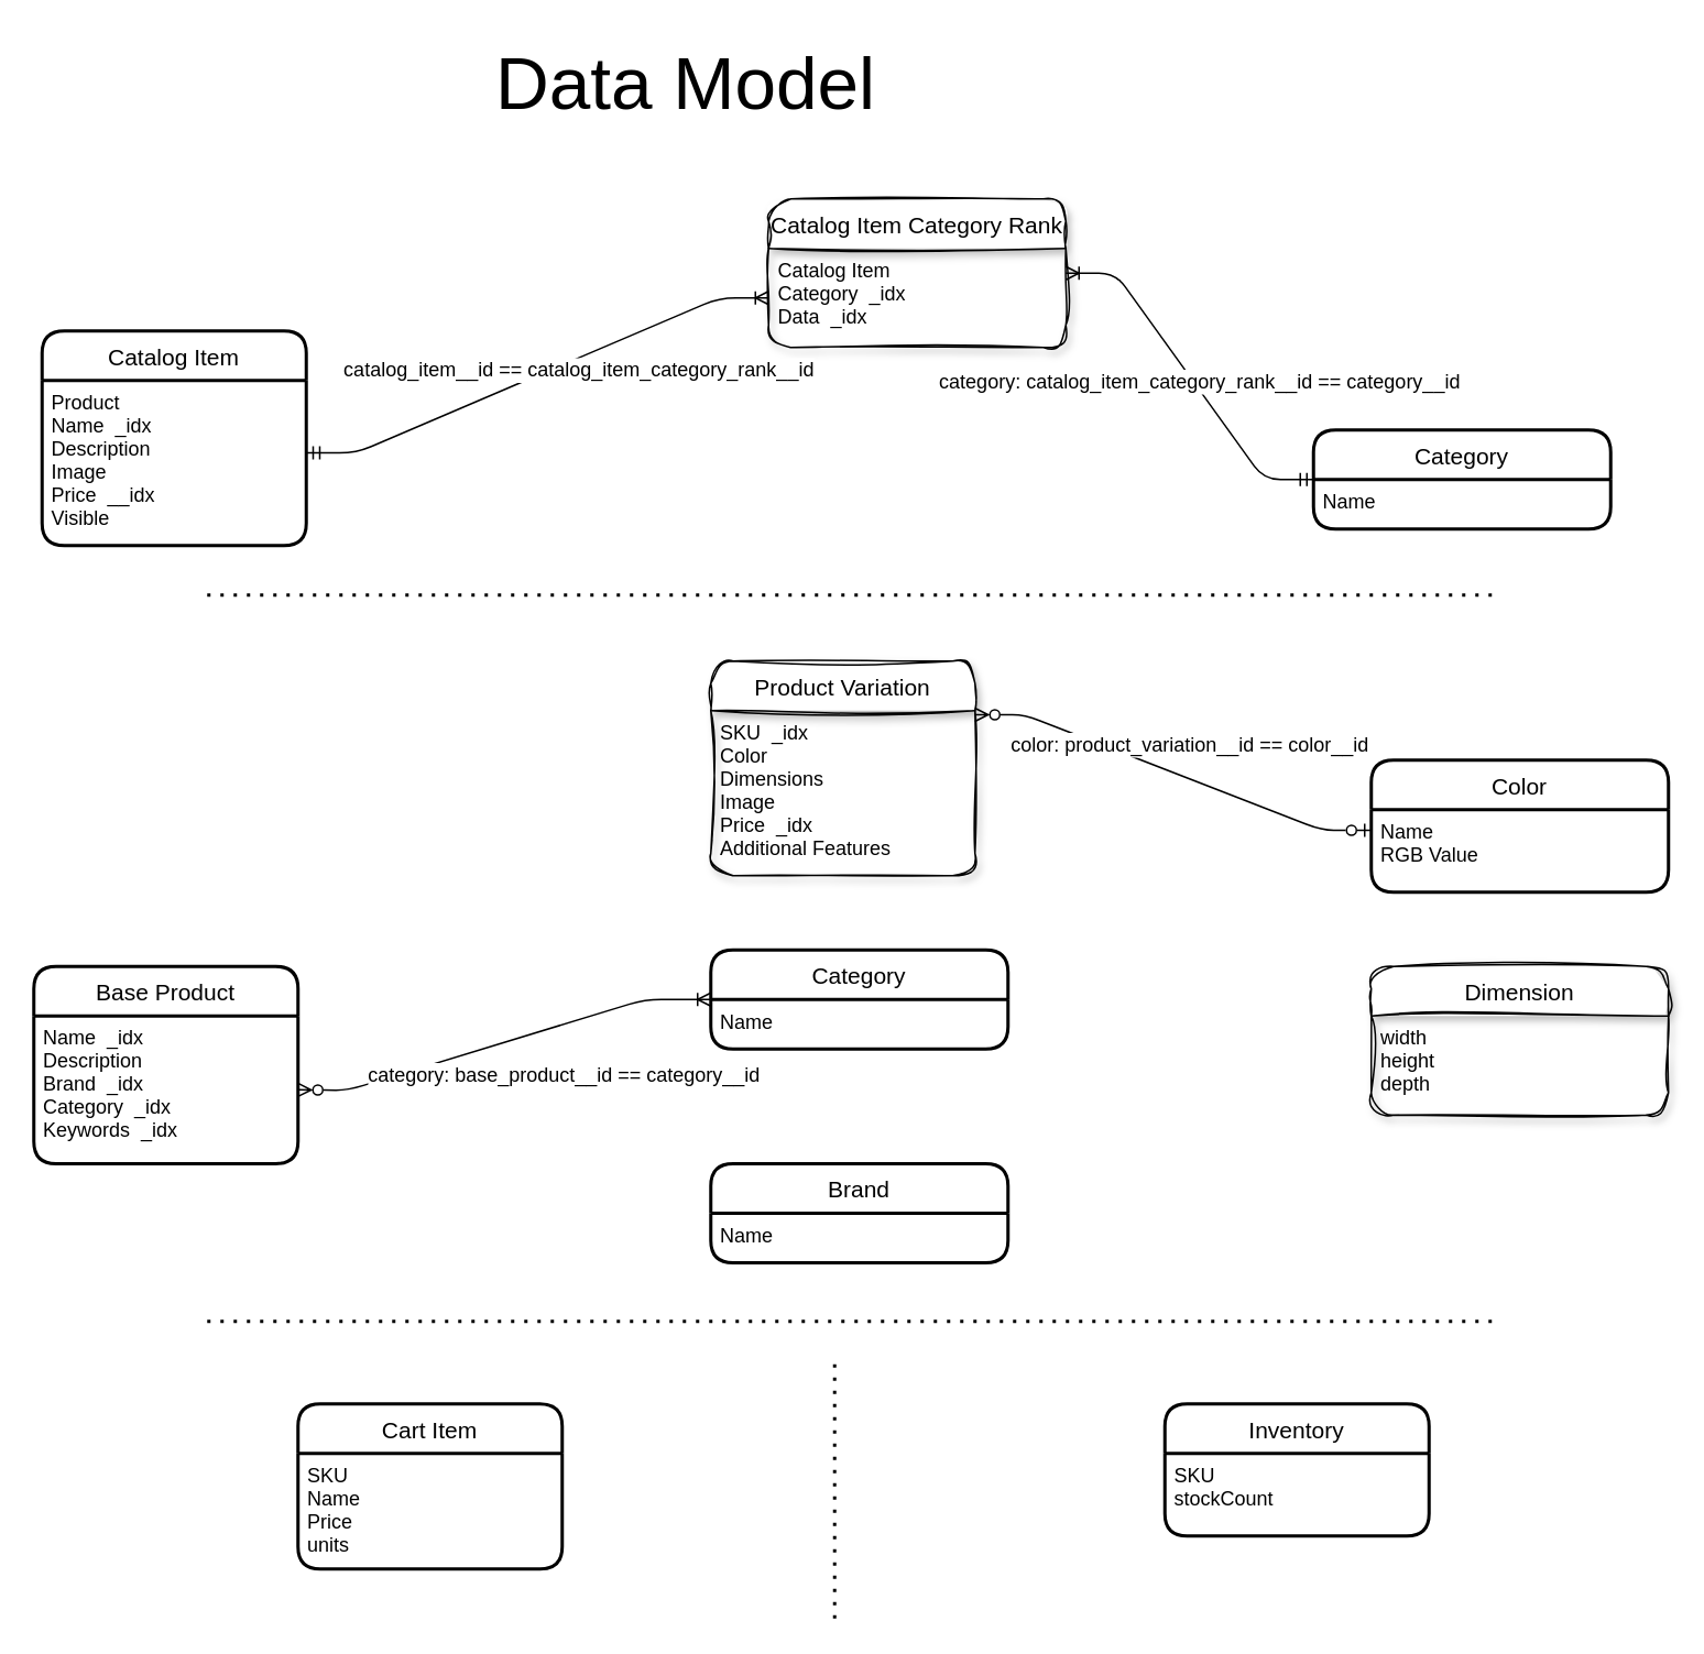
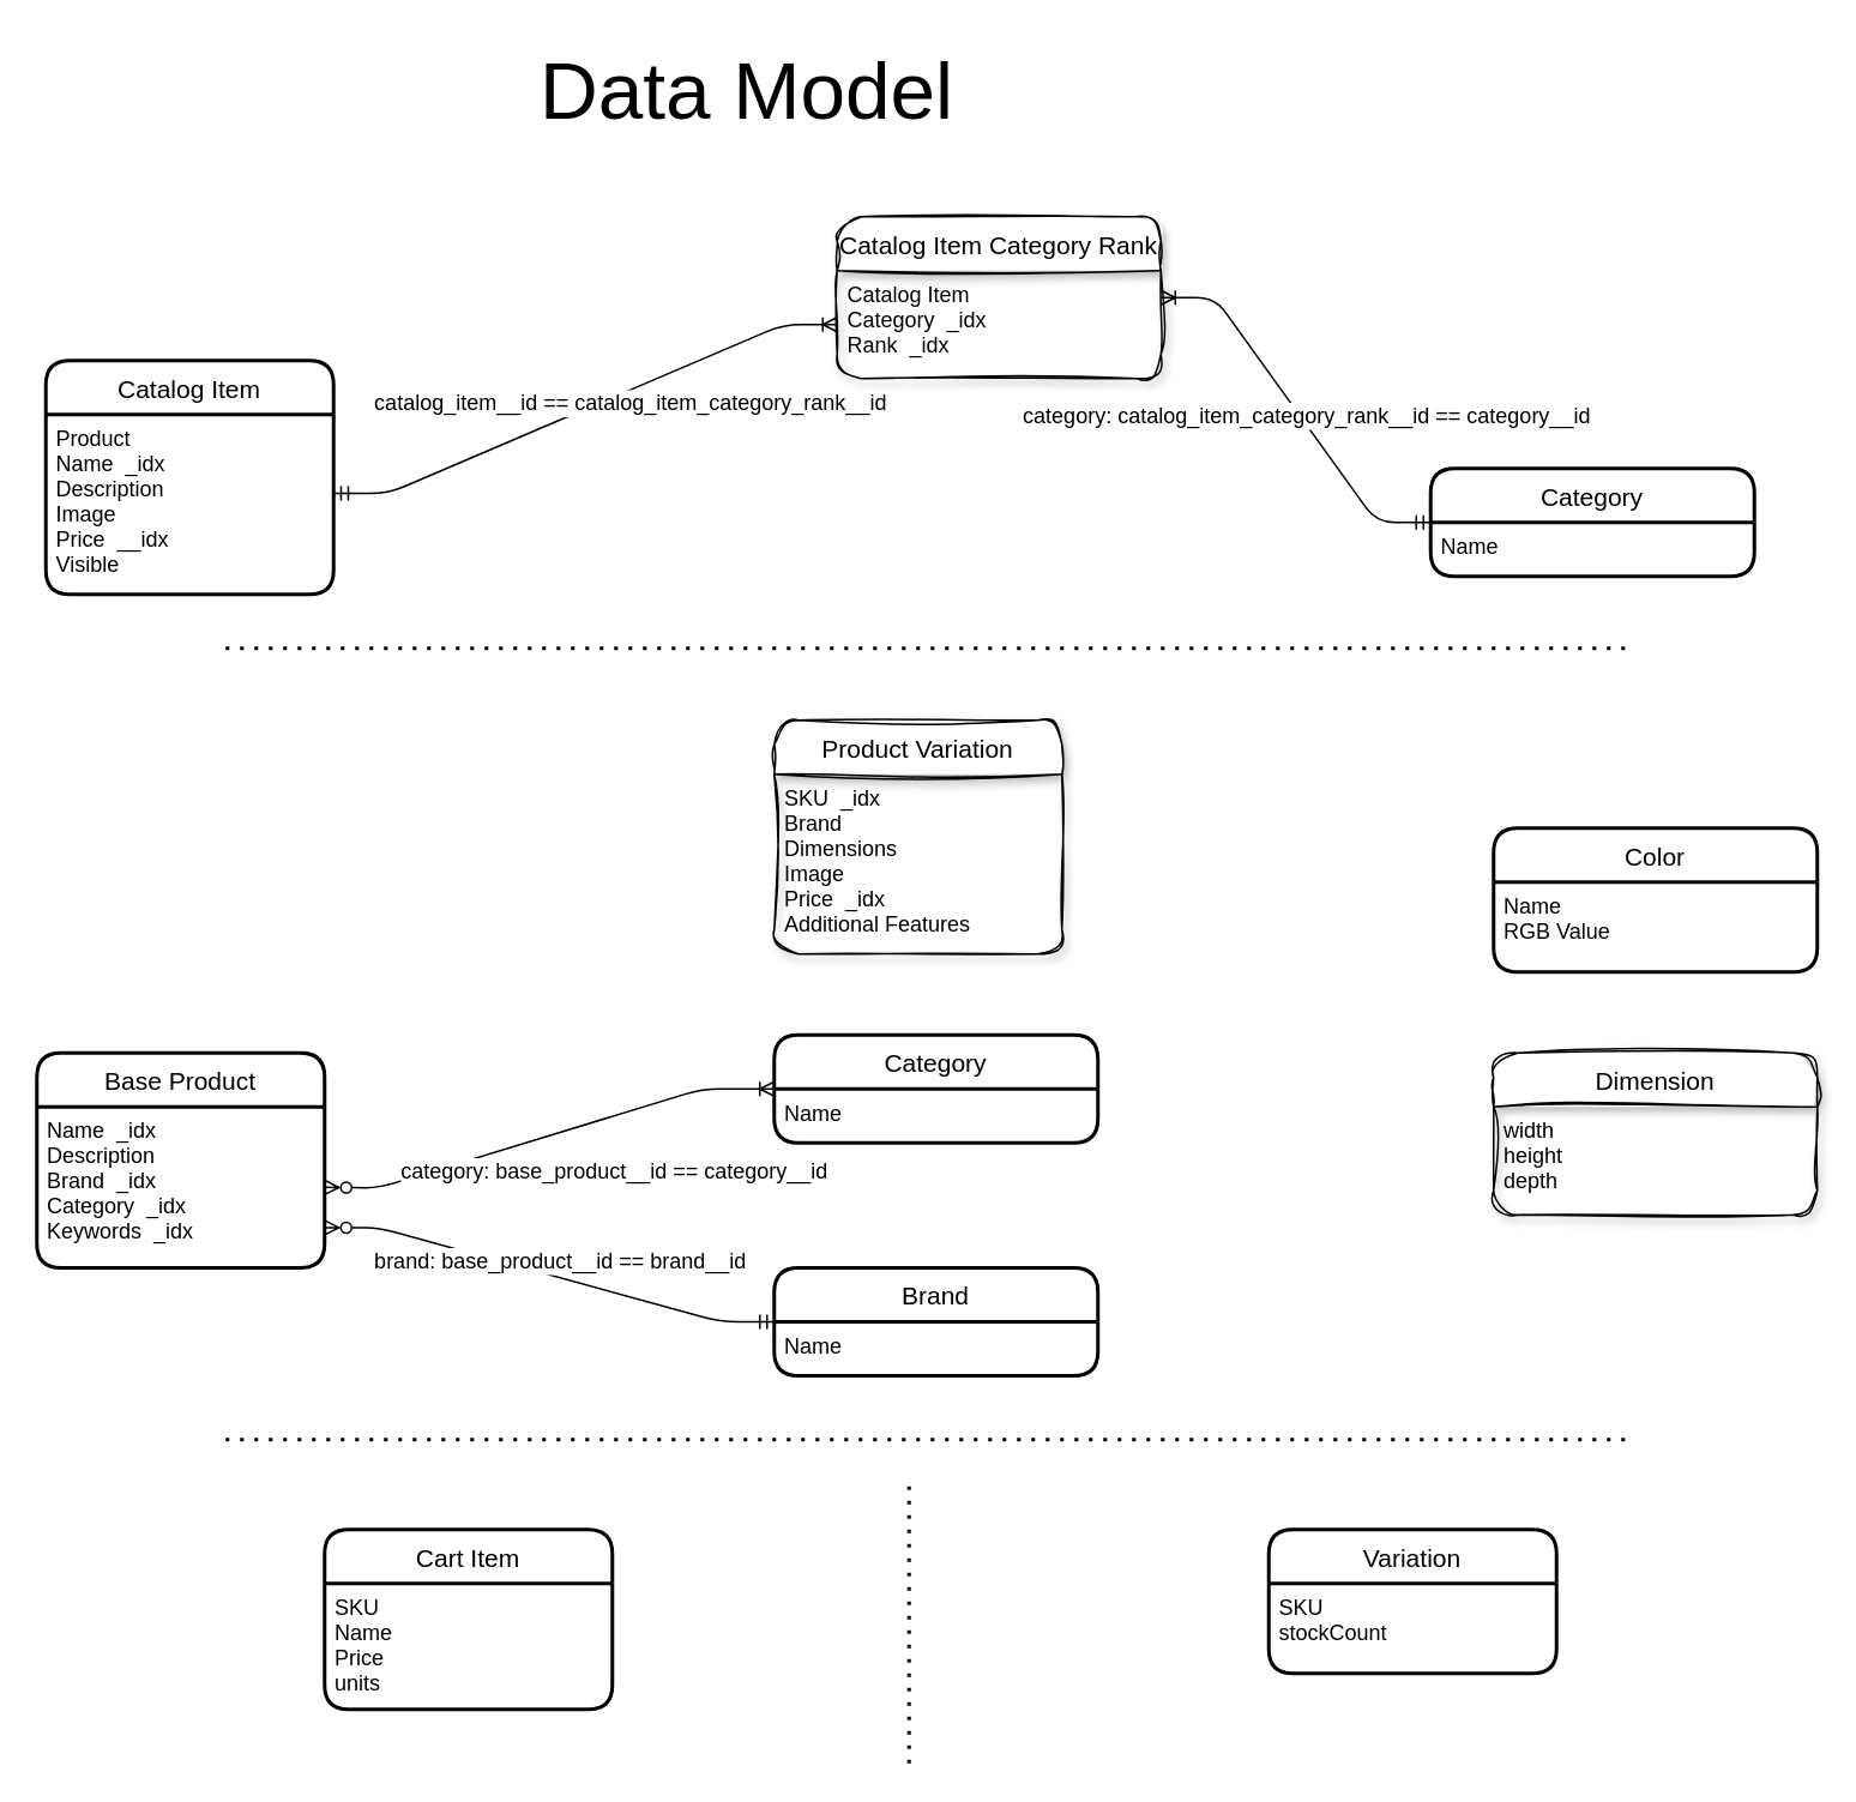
- <mxCell id="13" value="Catalog Item&#10;Category  _idx&#10;Data  _idx" style="align=left;strokeColor=none;fillColor=none;spacingLeft=4;fontSize=12;verticalAlign=top;resizable=0;rotatable=0;part=1;" vertex="1" parent="12"><mxGeometry y="30" width="180" height="60" as="geometry" /></mxCell>
+ <mxCell id="13" value="Catalog Item&#10;Category  _idx&#10;Rank  _idx" style="align=left;strokeColor=none;fillColor=none;spacingLeft=4;fontSize=12;verticalAlign=top;resizable=0;rotatable=0;part=1;" vertex="1" parent="12"><mxGeometry y="30" width="180" height="60" as="geometry" /></mxCell>
- <mxCell id="25" value="SKU  _idx&#10;Color&#10;Dimensions&#10;Image&#10;Price  _idx&#10;Additional Features" style="align=left;strokeColor=none;fillColor=none;spacingLeft=4;fontSize=12;verticalAlign=top;resizable=0;rotatable=0;part=1;" vertex="1" parent="24"><mxGeometry y="30" width="160" height="100" as="geometry" /></mxCell>
+ <mxCell id="25" value="SKU  _idx&#10;Brand&#10;Dimensions&#10;Image&#10;Price  _idx&#10;Additional Features" style="align=left;strokeColor=none;fillColor=none;spacingLeft=4;fontSize=12;verticalAlign=top;resizable=0;rotatable=0;part=1;" vertex="1" parent="24"><mxGeometry y="30" width="160" height="100" as="geometry" /></mxCell>
- <mxCell id="28" value="" style="edgeStyle=entityRelationEdgeStyle;fontSize=12;html=1;endArrow=ERzeroToOne;startArrow=ERzeroToMany;entryX=0;entryY=0.25;entryDx=0;entryDy=0;exitX=1;exitY=0.25;exitDx=0;exitDy=0;startFill=0;endFill=0;" edge="1" parent="1" source="24" target="27"><mxGeometry width="100" height="100" relative="1" as="geometry"><mxPoint x="720" y="650.99" as="sourcePoint" /><mxPoint x="920" y="638.49" as="targetPoint" /></mxGeometry></mxCell>
- <mxCell id="29" value="color: product_variation__id == color__id" style="edgeLabel;html=1;align=center;verticalAlign=middle;resizable=0;points=[];fontSize=12;" vertex="1" connectable="0" parent="28"><mxGeometry x="-0.053" y="-1" relative="1" as="geometry"><mxPoint x="16" y="-16" as="offset" /></mxGeometry></mxCell>
+ <mxCell id="32" value="" style="edgeStyle=entityRelationEdgeStyle;fontSize=12;html=1;endArrow=ERmandOne;startArrow=ERzeroToMany;entryX=0;entryY=0.5;entryDx=0;entryDy=0;endFill=0;exitX=1;exitY=0.75;exitDx=0;exitDy=0;startFill=0;" edge="1" parent="1" source="23" target="30"><mxGeometry width="100" height="100" relative="1" as="geometry"><mxPoint x="260" y="710" as="sourcePoint" /><mxPoint x="500" y="770.49" as="targetPoint" /></mxGeometry></mxCell>
+ <mxCell id="33" value="brand: base_product__id == brand__id" style="edgeLabel;html=1;align=center;verticalAlign=middle;resizable=0;points=[];fontSize=12;" vertex="1" connectable="0" parent="32"><mxGeometry x="0.08" relative="1" as="geometry"><mxPoint x="-5" y="-11" as="offset" /></mxGeometry></mxCell>
- <mxCell id="4" value="Inventory" style="swimlane;childLayout=stackLayout;horizontal=1;startSize=30;horizontalStack=0;rounded=1;fontSize=14;fontStyle=0;strokeWidth=2;resizeParent=0;resizeLast=1;shadow=0;dashed=0;align=center;" parent="1" vertex="1"><mxGeometry x="705" y="850" width="160" height="80" as="geometry" /></mxCell>
+ <mxCell id="4" value="Variation" style="swimlane;childLayout=stackLayout;horizontal=1;startSize=30;horizontalStack=0;rounded=1;fontSize=14;fontStyle=0;strokeWidth=2;resizeParent=0;resizeLast=1;shadow=0;dashed=0;align=center;" parent="1" vertex="1"><mxGeometry x="705" y="850" width="160" height="80" as="geometry" /></mxCell>
